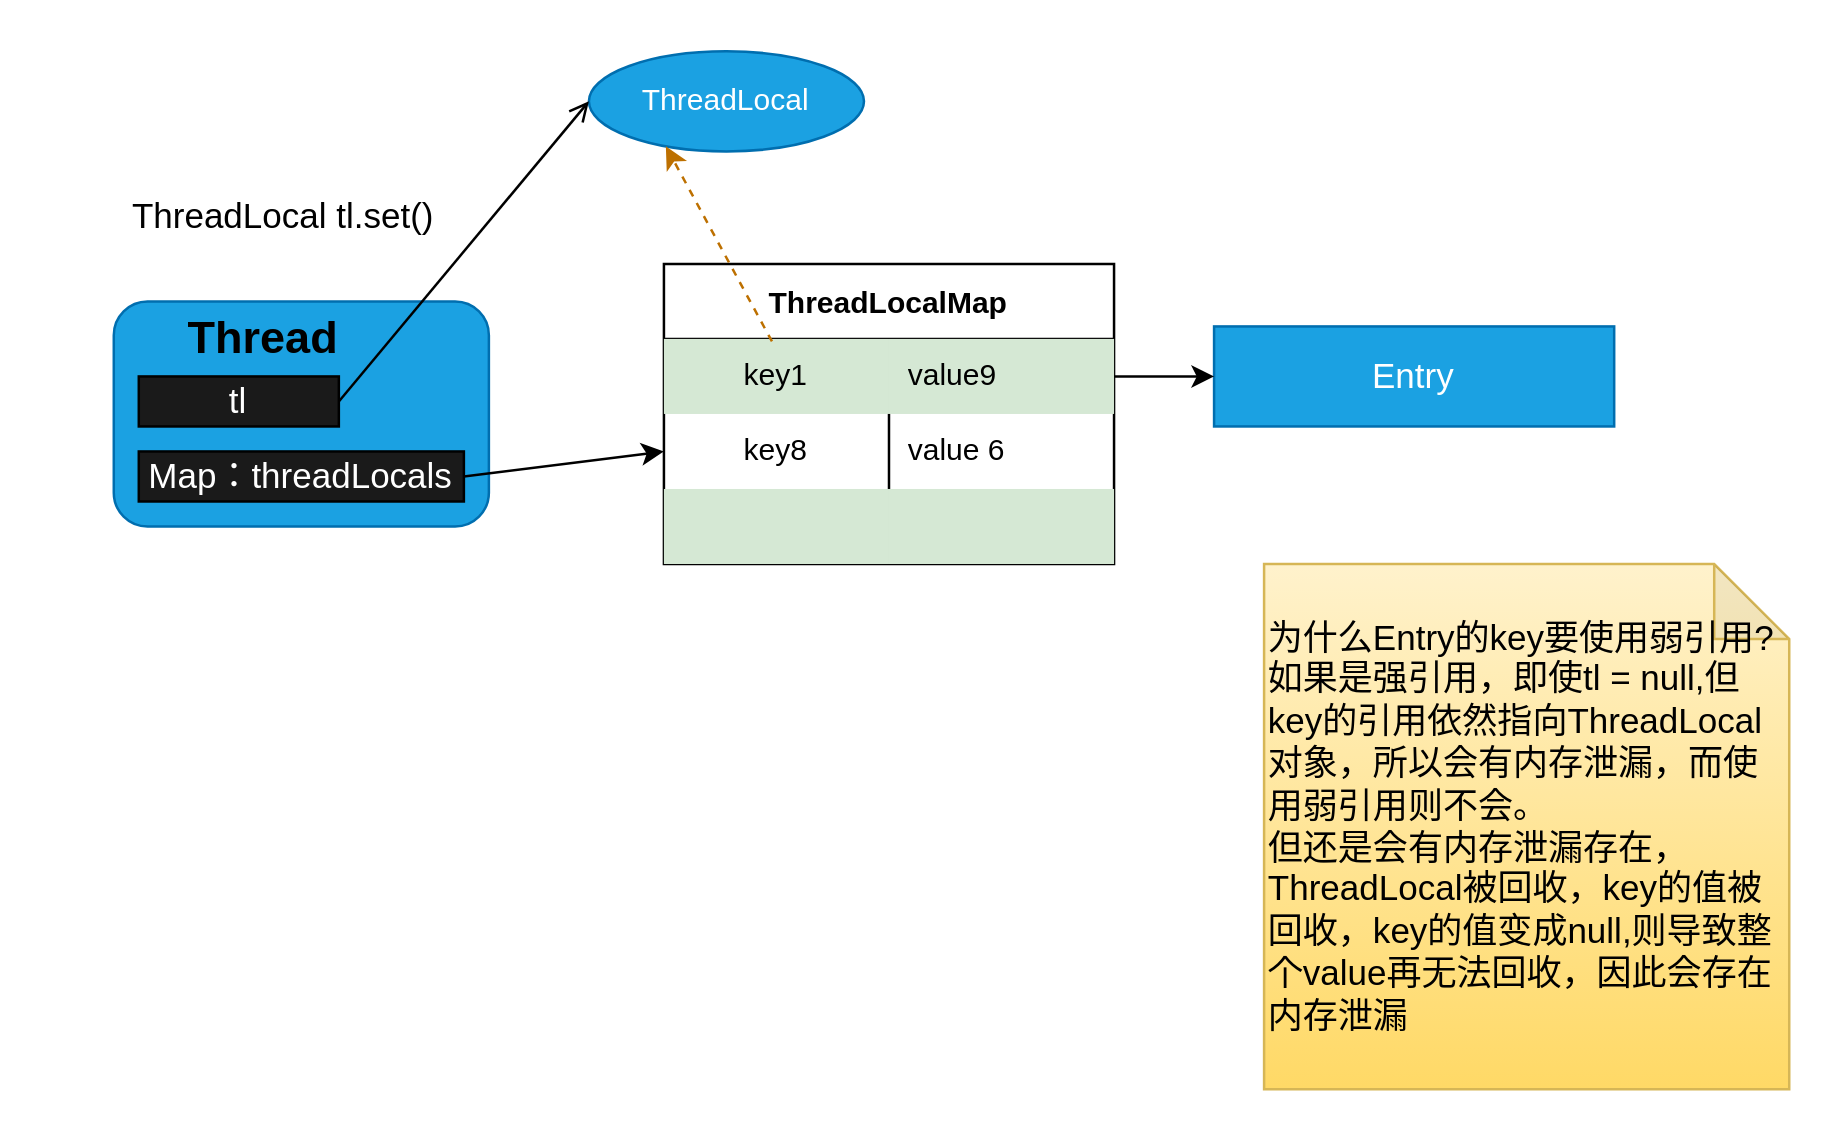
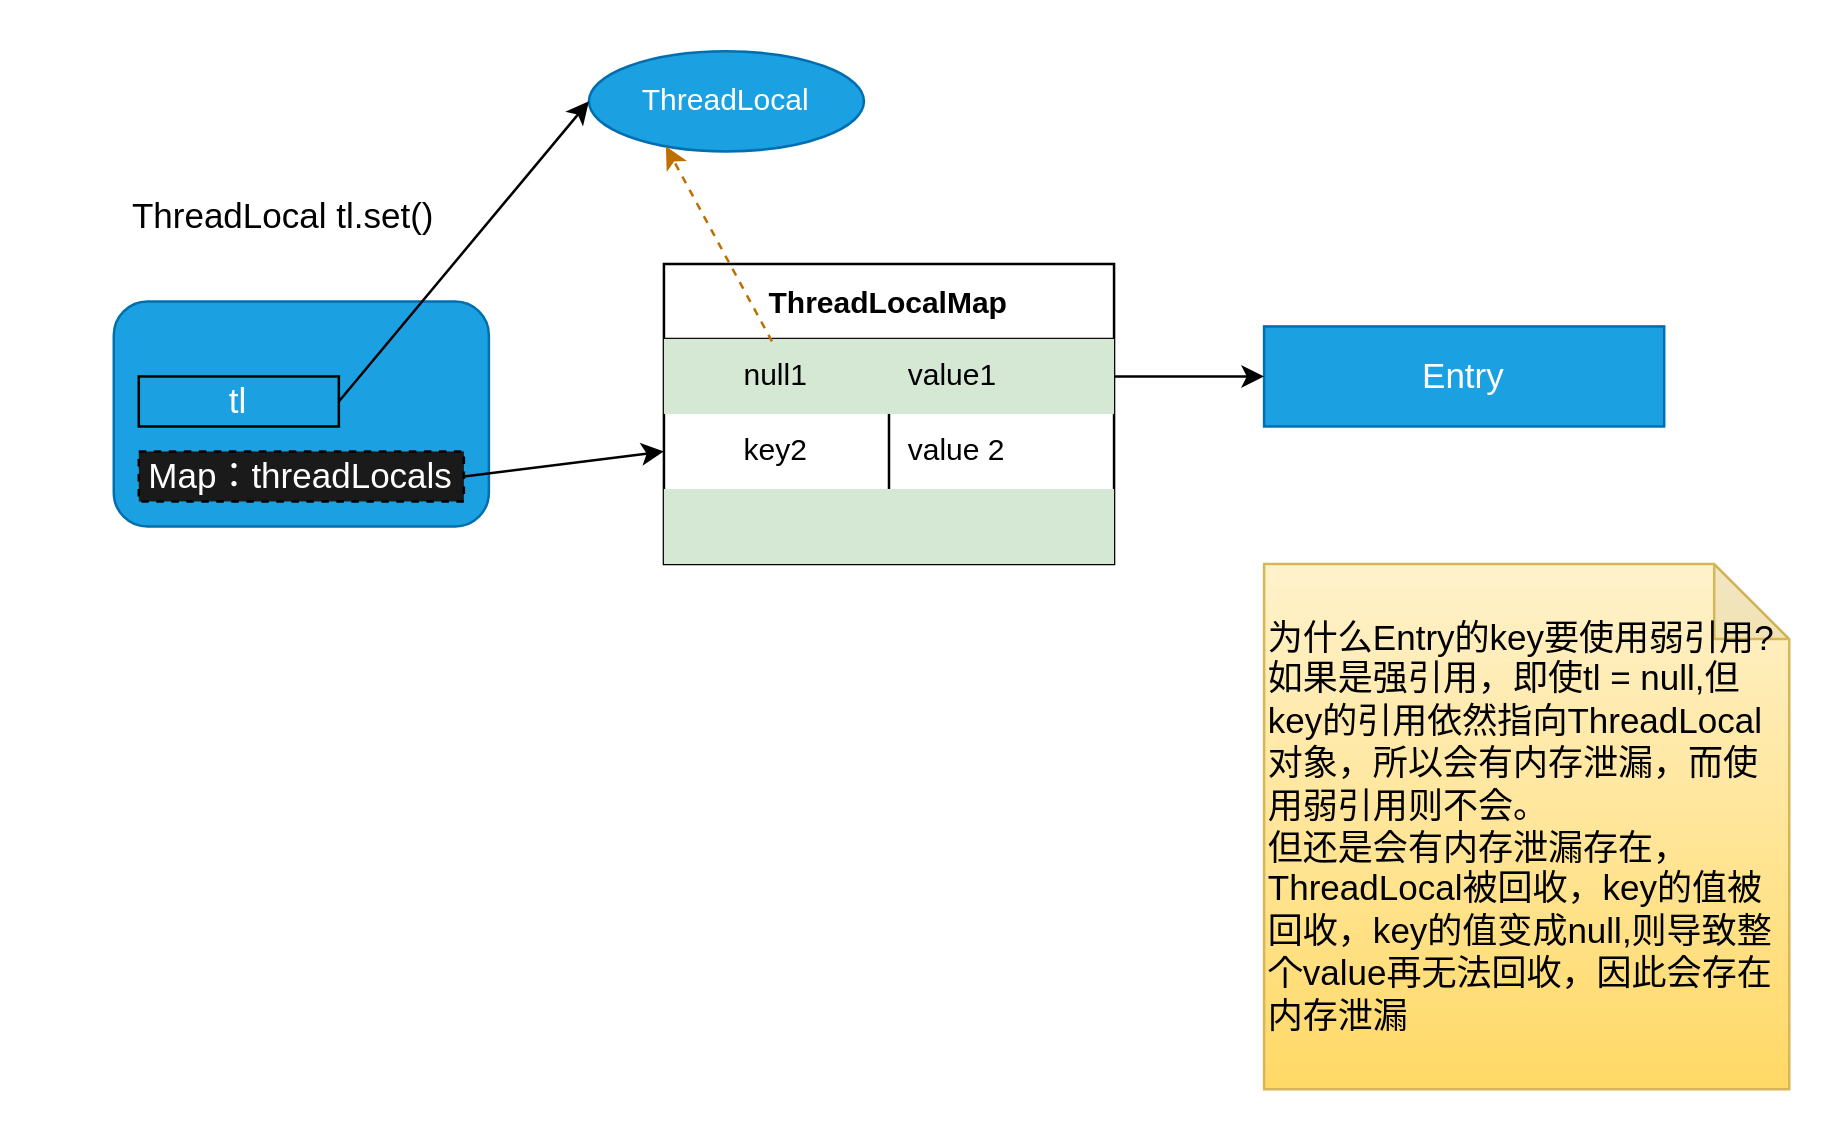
- <mxCell id="15" style="edgeStyle=none;rounded=0;orthogonalLoop=1;jettySize=auto;html=1;exitX=1;exitY=0.5;exitDx=0;exitDy=0;entryX=0;entryY=0.5;entryDx=0;entryDy=0;fontSize=14;fontColor=#000000;endArrow=open;" edge="1" parent="1" source="16" target="12"><mxGeometry relative="1" as="geometry" /></mxCell>
+ <mxCell id="15" style="edgeStyle=none;rounded=0;orthogonalLoop=1;jettySize=auto;html=1;exitX=1;exitY=0.5;exitDx=0;exitDy=0;entryX=0;entryY=0.5;entryDx=0;entryDy=0;fontSize=14;fontColor=#000000;" edge="1" parent="1" source="16" target="12"><mxGeometry relative="1" as="geometry" /></mxCell>
- <mxCell id="14" value="&lt;b&gt;&lt;font style=&quot;font-size: 18px&quot;&gt;Thread&lt;/font&gt;&lt;/b&gt;" style="text;html=1;strokeColor=none;fillColor=none;align=center;verticalAlign=middle;whiteSpace=wrap;rounded=0;" vertex="1" parent="1"><mxGeometry x="75" y="120" width="60" height="30" as="geometry" /></mxCell>
- <mxCell id="4" value="key1" style="shape=partialRectangle;html=1;whiteSpace=wrap;connectable=0;fillColor=#d5e8d4;top=0;left=0;bottom=0;right=0;overflow=hidden;pointerEvents=1;strokeColor=#82b366;points=[[0,0,0,0,0],[0,0.23,0,0,0],[0,0.5,0,0,0],[0,0.77,0,0,0],[0,1,0,0,0],[0.24,0,0,0,0],[0.24,1,0,0,0],[0.5,0,0,0,0],[0.5,1,0,0,0],[0.76,0,0,0,0],[0.76,1,0,0,0],[1,0,0,0,0],[1,0.27,0,0,0],[1,0.5,0,0,0],[1,0.77,0,0,0],[1,1,0,0,0]];" vertex="1" parent="3"><mxGeometry width="90" height="30" as="geometry"><mxRectangle width="90" height="30" as="alternateBounds" /></mxGeometry></mxCell>
+ <mxCell id="4" value="null1" style="shape=partialRectangle;html=1;whiteSpace=wrap;connectable=0;fillColor=#d5e8d4;top=0;left=0;bottom=0;right=0;overflow=hidden;pointerEvents=1;strokeColor=#82b366;points=[[0,0,0,0,0],[0,0.23,0,0,0],[0,0.5,0,0,0],[0,0.77,0,0,0],[0,1,0,0,0],[0.24,0,0,0,0],[0.24,1,0,0,0],[0.5,0,0,0,0],[0.5,1,0,0,0],[0.76,0,0,0,0],[0.76,1,0,0,0],[1,0,0,0,0],[1,0.27,0,0,0],[1,0.5,0,0,0],[1,0.77,0,0,0],[1,1,0,0,0]];" vertex="1" parent="3"><mxGeometry width="90" height="30" as="geometry"><mxRectangle width="90" height="30" as="alternateBounds" /></mxGeometry></mxCell>
- <mxCell id="5" value="value9" style="shape=partialRectangle;html=1;whiteSpace=wrap;connectable=0;fillColor=#d5e8d4;top=0;left=0;bottom=0;right=0;align=left;spacingLeft=6;overflow=hidden;strokeColor=#82b366;" vertex="1" parent="3"><mxGeometry x="90" width="90" height="30" as="geometry"><mxRectangle width="90" height="30" as="alternateBounds" /></mxGeometry></mxCell>
+ <mxCell id="5" value="value1" style="shape=partialRectangle;html=1;whiteSpace=wrap;connectable=0;fillColor=#d5e8d4;top=0;left=0;bottom=0;right=0;align=left;spacingLeft=6;overflow=hidden;strokeColor=#82b366;" vertex="1" parent="3"><mxGeometry x="90" width="90" height="30" as="geometry"><mxRectangle width="90" height="30" as="alternateBounds" /></mxGeometry></mxCell>
- <mxCell id="21" value="Entry" style="rounded=0;whiteSpace=wrap;html=1;fontSize=14;fontColor=#ffffff;fillColor=#1ba1e2;strokeColor=#006EAF;" vertex="1" parent="1"><mxGeometry x="485" y="130" width="160" height="40" as="geometry" /></mxCell>
+ <mxCell id="21" value="Entry" style="rounded=0;whiteSpace=wrap;html=1;fontSize=14;fontColor=#ffffff;fillColor=#1ba1e2;strokeColor=#006EAF;" vertex="1" parent="1"><mxGeometry x="505" y="130" width="160" height="40" as="geometry" /></mxCell>
- <mxCell id="16" value="&lt;font color=&quot;#ffffff&quot; style=&quot;font-size: 14px&quot;&gt;tl&lt;/font&gt;" style="rounded=0;whiteSpace=wrap;html=1;fillColor=#1A1A1A;" vertex="1" parent="1"><mxGeometry x="55" y="150" width="80" height="20" as="geometry" /></mxCell>
+ <mxCell id="16" value="&lt;font color=&quot;#ffffff&quot; style=&quot;font-size: 14px&quot;&gt;tl&lt;/font&gt;" style="rounded=0;whiteSpace=wrap;html=1;fillColor=#1ba1e2;" vertex="1" parent="1"><mxGeometry x="55" y="150" width="80" height="20" as="geometry" /></mxCell>
- <mxCell id="7" value="key8" style="shape=partialRectangle;html=1;whiteSpace=wrap;connectable=0;fillColor=none;top=0;left=0;bottom=0;right=0;overflow=hidden;" vertex="1" parent="6"><mxGeometry width="90" height="30" as="geometry"><mxRectangle width="90" height="30" as="alternateBounds" /></mxGeometry></mxCell>
+ <mxCell id="7" value="key2" style="shape=partialRectangle;html=1;whiteSpace=wrap;connectable=0;fillColor=none;top=0;left=0;bottom=0;right=0;overflow=hidden;" vertex="1" parent="6"><mxGeometry width="90" height="30" as="geometry"><mxRectangle width="90" height="30" as="alternateBounds" /></mxGeometry></mxCell>
- <mxCell id="8" value="value 6" style="shape=partialRectangle;html=1;whiteSpace=wrap;connectable=0;fillColor=none;top=0;left=0;bottom=0;right=0;align=left;spacingLeft=6;overflow=hidden;" vertex="1" parent="6"><mxGeometry x="90" width="90" height="30" as="geometry"><mxRectangle width="90" height="30" as="alternateBounds" /></mxGeometry></mxCell>
+ <mxCell id="8" value="value 2" style="shape=partialRectangle;html=1;whiteSpace=wrap;connectable=0;fillColor=none;top=0;left=0;bottom=0;right=0;align=left;spacingLeft=6;overflow=hidden;" vertex="1" parent="6"><mxGeometry x="90" width="90" height="30" as="geometry"><mxRectangle width="90" height="30" as="alternateBounds" /></mxGeometry></mxCell>
- <mxCell id="18" value="&lt;font color=&quot;#ffffff&quot; style=&quot;font-size: 14px&quot;&gt;Map：threadLocals&lt;/font&gt;" style="rounded=0;whiteSpace=wrap;html=1;fillColor=#1A1A1A;" vertex="1" parent="1"><mxGeometry x="55" y="180" width="130" height="20" as="geometry" /></mxCell>
+ <mxCell id="18" value="&lt;font color=&quot;#ffffff&quot; style=&quot;font-size: 14px&quot;&gt;Map：threadLocals&lt;/font&gt;" style="rounded=0;whiteSpace=wrap;html=1;fillColor=#1A1A1A;dashed=1;" vertex="1" parent="1"><mxGeometry x="55" y="180" width="130" height="20" as="geometry" /></mxCell>
